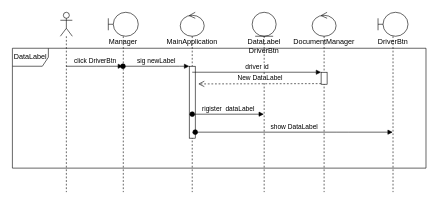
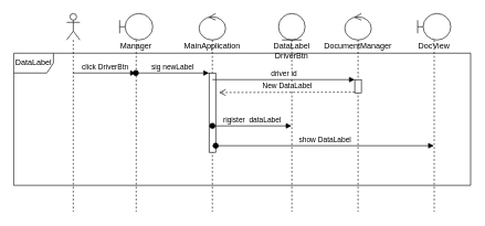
- <mxCell id="15" value="DriverBtn" style="shape=umlLifeline;participant=umlBoundary;perimeter=lifelinePerimeter;whiteSpace=wrap;html=1;container=1;collapsible=0;recursiveResize=0;verticalAlign=top;spacingTop=36;outlineConnect=0;" vertex="1" parent="1"><mxGeometry x="630" y="20" width="50" height="300" as="geometry" /></mxCell>
+ <mxCell id="15" value="DocView" style="shape=umlLifeline;participant=umlBoundary;perimeter=lifelinePerimeter;whiteSpace=wrap;html=1;container=1;collapsible=0;recursiveResize=0;verticalAlign=top;spacingTop=36;outlineConnect=0;" vertex="1" parent="1"><mxGeometry x="630" y="20" width="50" height="300" as="geometry" /></mxCell>
